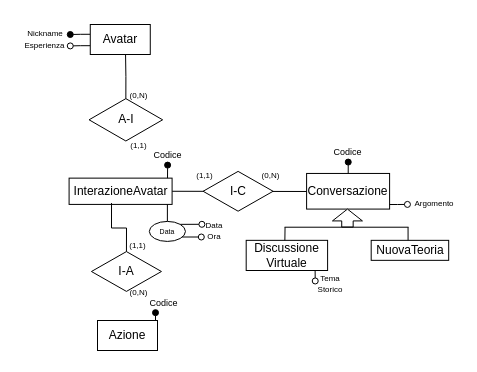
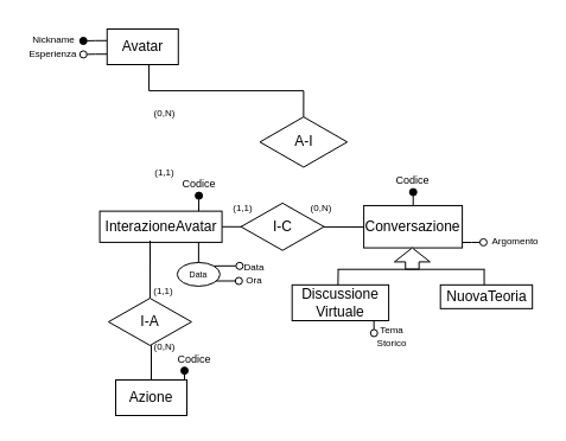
- <mxCell id="10" value="A-I" style="shape=rhombus;perimeter=rhombusPerimeter;whiteSpace=wrap;html=1;align=center;" vertex="1" parent="1"><mxGeometry x="88.57" y="98.13" width="73.56" height="42.36" as="geometry" /></mxCell>
+ <mxCell id="10" value="A-I" style="shape=rhombus;perimeter=rhombusPerimeter;whiteSpace=wrap;html=1;align=center;" vertex="1" parent="1"><mxGeometry x="218.57" y="98.13" width="73.56" height="42.36" as="geometry" /></mxCell>
- <mxCell id="29" value="InterazioneAvatar" style="whiteSpace=wrap;html=1;align=center;" vertex="1" parent="1"><mxGeometry x="68.59" y="177.63" width="103" height="26.28" as="geometry" /></mxCell>
+ <mxCell id="29" value="InterazioneAvatar" style="whiteSpace=wrap;html=1;align=center;" vertex="1" parent="1"><mxGeometry x="83.59" y="177.63" width="103" height="26.28" as="geometry" /></mxCell>
+ <mxCell id="17" style="edgeStyle=orthogonalEdgeStyle;rounded=0;orthogonalLoop=1;jettySize=auto;html=1;exitX=0.5;exitY=1;exitDx=0;exitDy=0;entryX=0.5;entryY=0;entryDx=0;entryDy=0;endArrow=none;endFill=0;" edge="1" parent="1" source="18" target="35"><mxGeometry relative="1" as="geometry" /></mxCell>
